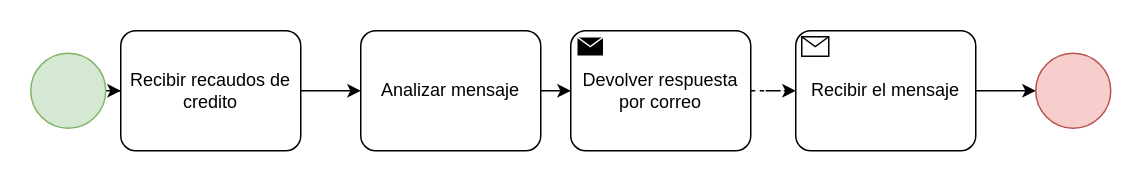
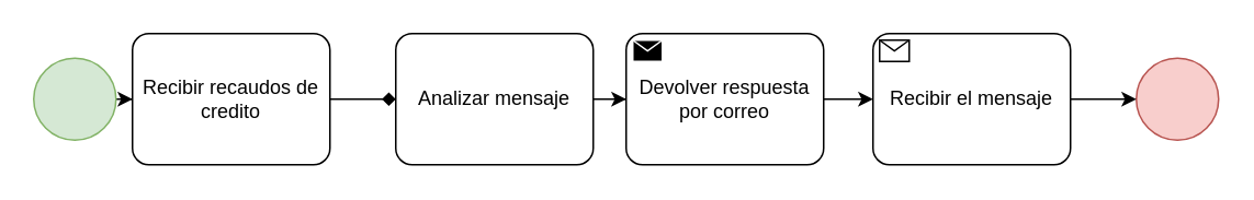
- <mxCell id="4" style="edgeStyle=orthogonalEdgeStyle;rounded=0;orthogonalLoop=1;jettySize=auto;html=1;exitX=1;exitY=0.5;exitDx=0;exitDy=0;exitPerimeter=0;" edge="1" parent="1" source="5" target="8"><mxGeometry relative="1" as="geometry" /></mxCell>
+ <mxCell id="4" style="edgeStyle=orthogonalEdgeStyle;rounded=0;orthogonalLoop=1;jettySize=auto;html=1;exitX=1;exitY=0.5;exitDx=0;exitDy=0;exitPerimeter=0;endArrow=diamond;" edge="1" parent="1" source="5" target="8"><mxGeometry relative="1" as="geometry" /></mxCell>
- <mxCell id="9" style="edgeStyle=orthogonalEdgeStyle;rounded=0;orthogonalLoop=1;jettySize=auto;html=1;exitX=1;exitY=0.5;exitDx=0;exitDy=0;exitPerimeter=0;dashed=1;" edge="1" parent="1" source="10" target="12"><mxGeometry relative="1" as="geometry" /></mxCell>
+ <mxCell id="9" style="edgeStyle=orthogonalEdgeStyle;rounded=0;orthogonalLoop=1;jettySize=auto;html=1;exitX=1;exitY=0.5;exitDx=0;exitDy=0;exitPerimeter=0;" edge="1" parent="1" source="10" target="12"><mxGeometry relative="1" as="geometry" /></mxCell>
